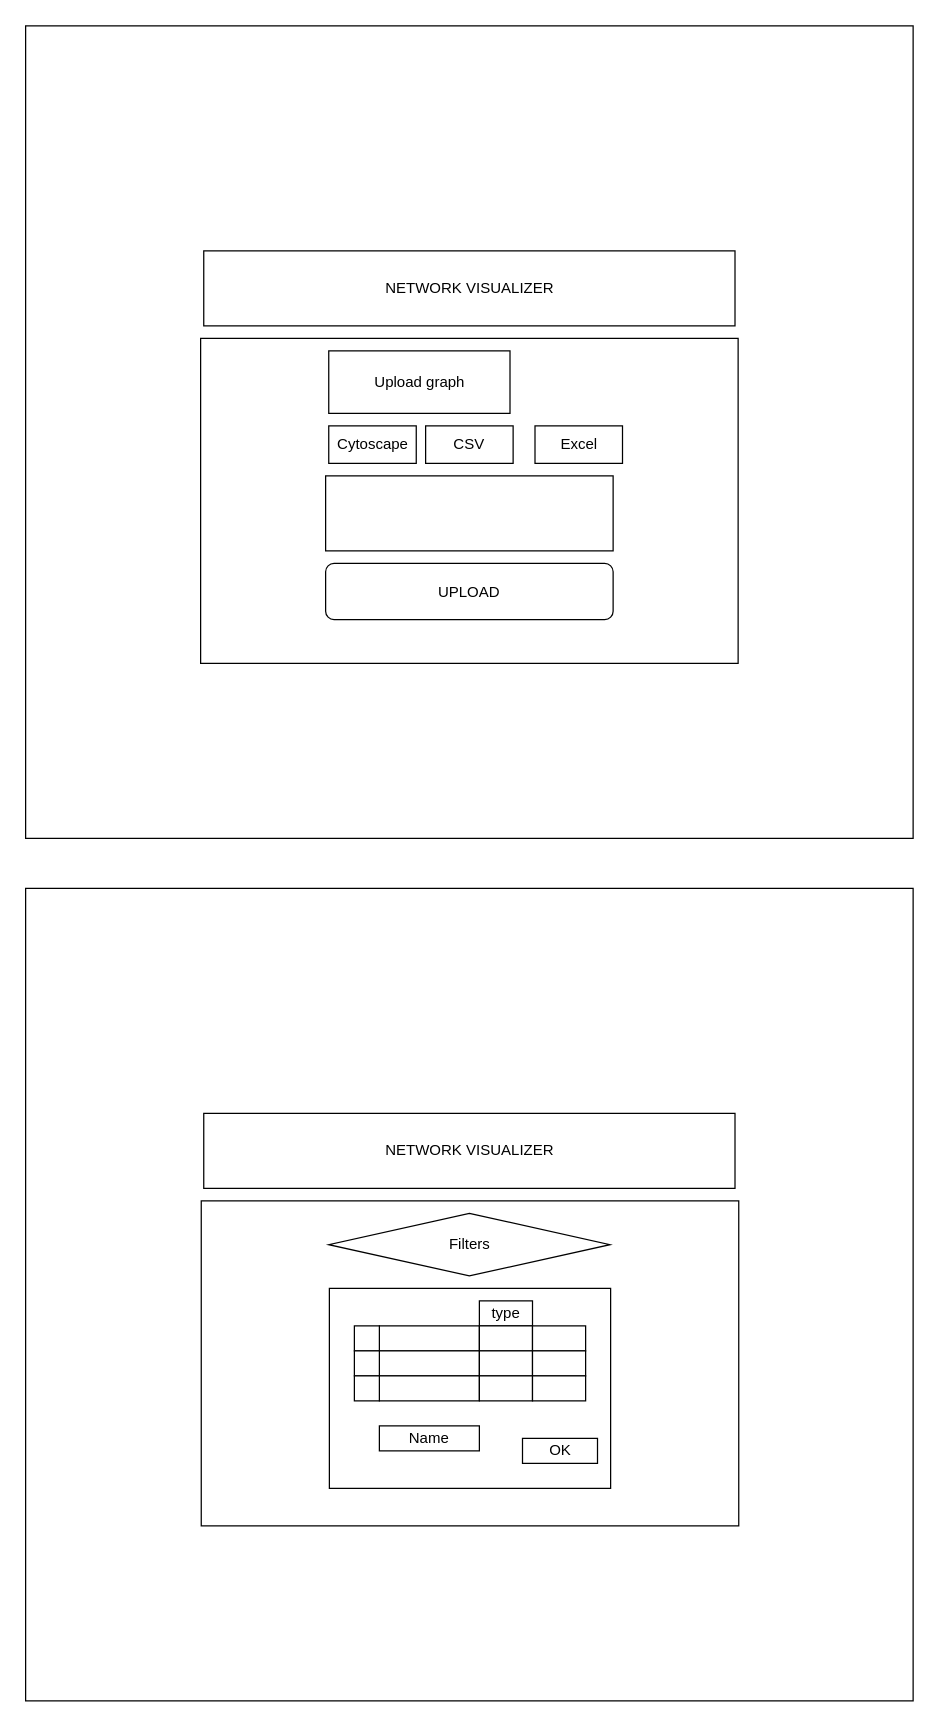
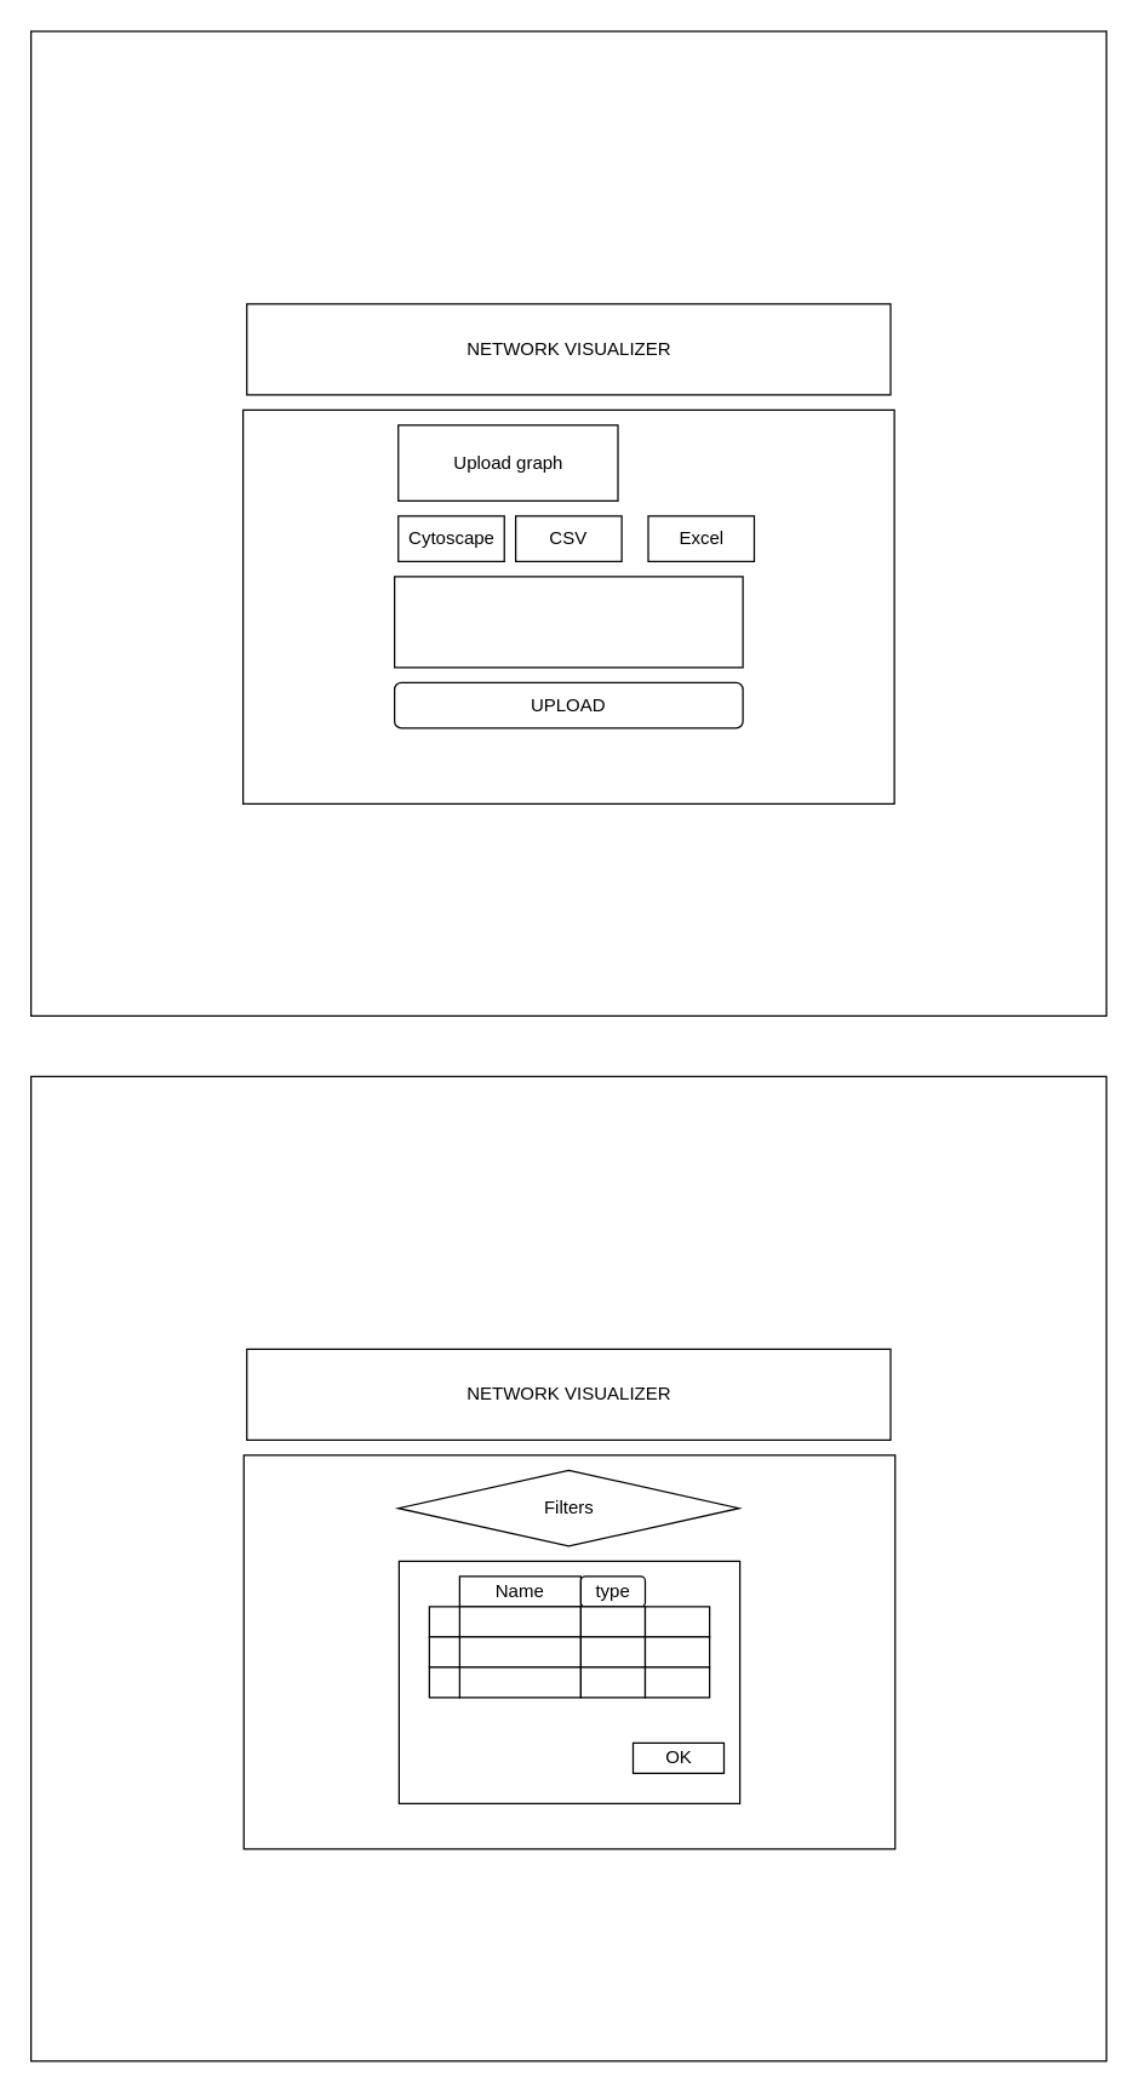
- <mxCell id="10" value="UPLOAD" style="rounded=1;whiteSpace=wrap;html=1;" parent="1" vertex="1"><mxGeometry x="260" y="450" width="230" height="45" as="geometry" /></mxCell>
+ <mxCell id="10" value="UPLOAD" style="rounded=1;whiteSpace=wrap;html=1;" parent="1" vertex="1"><mxGeometry x="260" y="450" width="230" height="30" as="geometry" /></mxCell>
- <mxCell id="17" value="type" style="rounded=0;whiteSpace=wrap;html=1;" vertex="1" parent="1"><mxGeometry x="383" y="1040" width="42.5" height="20" as="geometry" /></mxCell>
+ <mxCell id="17" value="type" style="whiteSpace=wrap;html=1;rounded=1;" vertex="1" parent="1"><mxGeometry x="383" y="1040" width="42.5" height="20" as="geometry" /></mxCell>
- <mxCell id="16" value="Name" style="rounded=0;whiteSpace=wrap;html=1;" vertex="1" parent="1"><mxGeometry x="303" y="1140" width="80" height="20" as="geometry" /></mxCell>
+ <mxCell id="16" value="Name" style="rounded=0;whiteSpace=wrap;html=1;" vertex="1" parent="1"><mxGeometry x="303" y="1040" width="80" height="20" as="geometry" /></mxCell>
